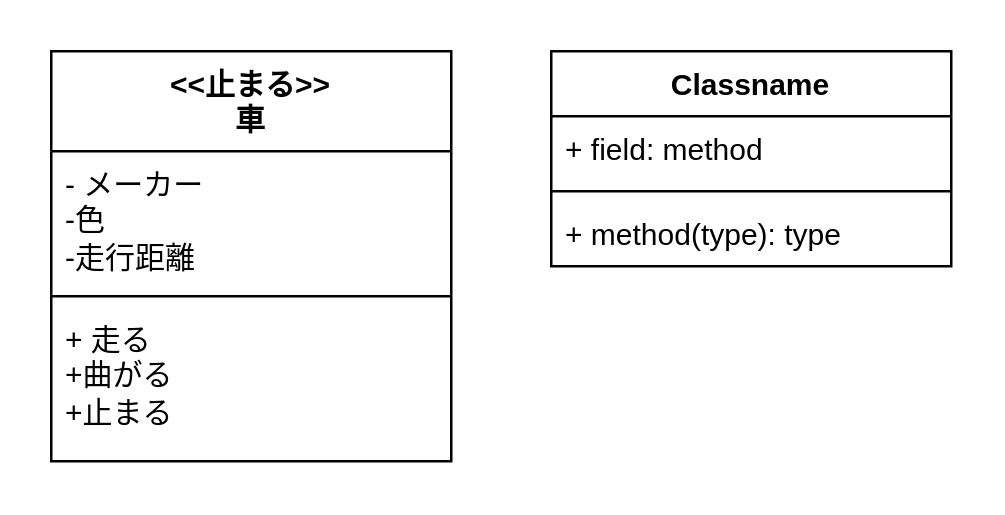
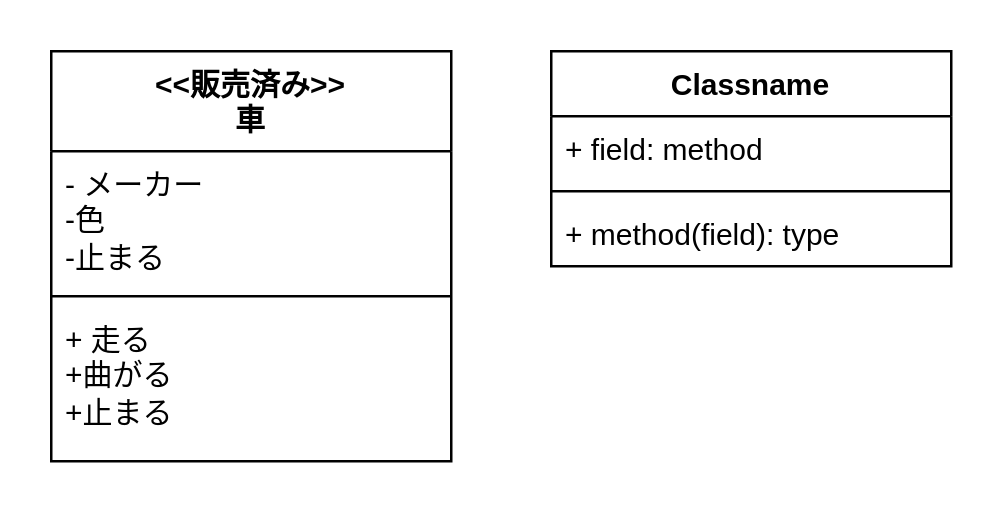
- <mxCell id="2" value="&lt;div&gt;&amp;lt;&amp;lt;止まる&amp;gt;&amp;gt;&lt;/div&gt;車" style="swimlane;fontStyle=1;align=center;verticalAlign=top;childLayout=stackLayout;horizontal=1;startSize=40;horizontalStack=0;resizeParent=1;resizeParentMax=0;resizeLast=0;collapsible=1;marginBottom=0;whiteSpace=wrap;html=1;" vertex="1" parent="1"><mxGeometry x="20" y="20" width="160" height="164" as="geometry"><mxRectangle x="160" y="120" width="50" height="30" as="alternateBounds" /></mxGeometry></mxCell>
+ <mxCell id="2" value="&lt;div&gt;&amp;lt;&amp;lt;販売済み&amp;gt;&amp;gt;&lt;/div&gt;車" style="swimlane;fontStyle=1;align=center;verticalAlign=top;childLayout=stackLayout;horizontal=1;startSize=40;horizontalStack=0;resizeParent=1;resizeParentMax=0;resizeLast=0;collapsible=1;marginBottom=0;whiteSpace=wrap;html=1;" vertex="1" parent="1"><mxGeometry x="20" y="20" width="160" height="164" as="geometry"><mxRectangle x="160" y="120" width="50" height="30" as="alternateBounds" /></mxGeometry></mxCell>
- <mxCell id="3" value="- メーカー&lt;div&gt;-色&lt;/div&gt;&lt;div&gt;-走行距離&lt;/div&gt;" style="text;strokeColor=none;fillColor=none;align=left;verticalAlign=top;spacingLeft=4;spacingRight=4;overflow=hidden;rotatable=0;points=[[0,0.5],[1,0.5]];portConstraint=eastwest;whiteSpace=wrap;html=1;" vertex="1" parent="2"><mxGeometry y="40" width="160" height="54" as="geometry" /></mxCell>
+ <mxCell id="3" value="- メーカー&lt;div&gt;-色&lt;/div&gt;&lt;div&gt;-止まる&lt;/div&gt;" style="text;strokeColor=none;fillColor=none;align=left;verticalAlign=top;spacingLeft=4;spacingRight=4;overflow=hidden;rotatable=0;points=[[0,0.5],[1,0.5]];portConstraint=eastwest;whiteSpace=wrap;html=1;" vertex="1" parent="2"><mxGeometry y="40" width="160" height="54" as="geometry" /></mxCell>
- <mxCell id="9" value="+ method(type): type" style="text;strokeColor=none;fillColor=none;align=left;verticalAlign=top;spacingLeft=4;spacingRight=4;overflow=hidden;rotatable=0;points=[[0,0.5],[1,0.5]];portConstraint=eastwest;whiteSpace=wrap;html=1;" vertex="1" parent="6"><mxGeometry y="60" width="160" height="26" as="geometry" /></mxCell>
+ <mxCell id="9" value="+ method(field): type" style="text;strokeColor=none;fillColor=none;align=left;verticalAlign=top;spacingLeft=4;spacingRight=4;overflow=hidden;rotatable=0;points=[[0,0.5],[1,0.5]];portConstraint=eastwest;whiteSpace=wrap;html=1;" vertex="1" parent="6"><mxGeometry y="60" width="160" height="26" as="geometry" /></mxCell>
